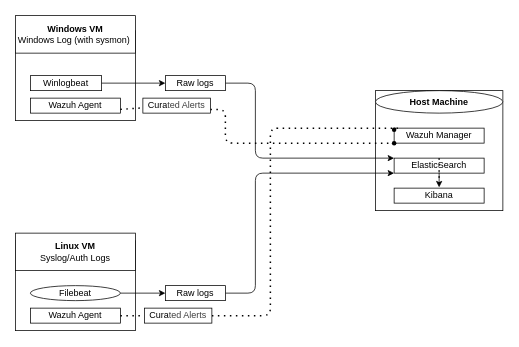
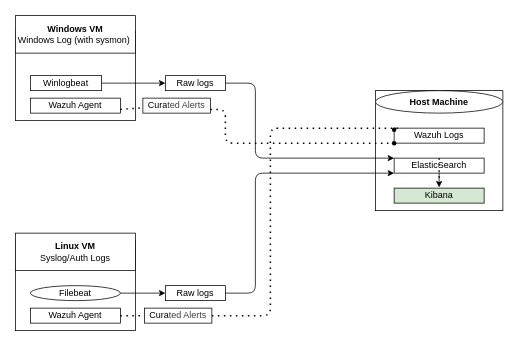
- <mxCell id="6" value="Wazuh Manager" style="rounded=0;whiteSpace=wrap;html=1;" parent="1" vertex="1"><mxGeometry x="525" y="170" width="120" height="20" as="geometry" /></mxCell>
+ <mxCell id="6" value="Wazuh Logs" style="rounded=0;whiteSpace=wrap;html=1;" parent="1" vertex="1"><mxGeometry x="525" y="170" width="120" height="20" as="geometry" /></mxCell>
- <mxCell id="7" value="Kibana" style="rounded=0;whiteSpace=wrap;html=1;" parent="1" vertex="1"><mxGeometry x="525" y="250" width="120" height="20" as="geometry" /></mxCell>
+ <mxCell id="7" value="Kibana" style="rounded=0;whiteSpace=wrap;html=1;fillColor=#d5e8d4;" parent="1" vertex="1"><mxGeometry x="525" y="250" width="120" height="20" as="geometry" /></mxCell>
